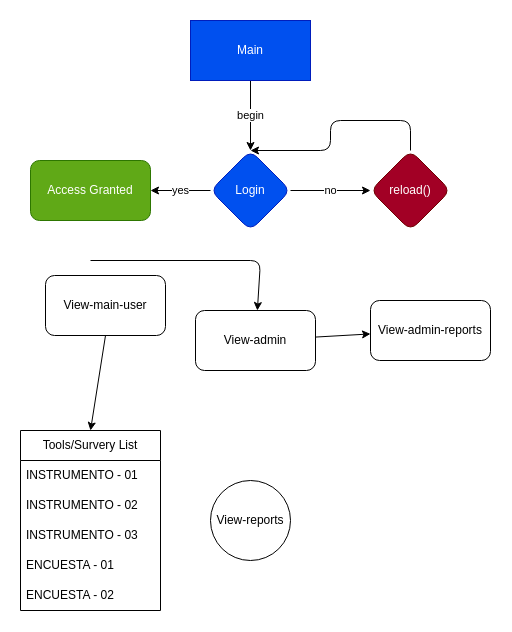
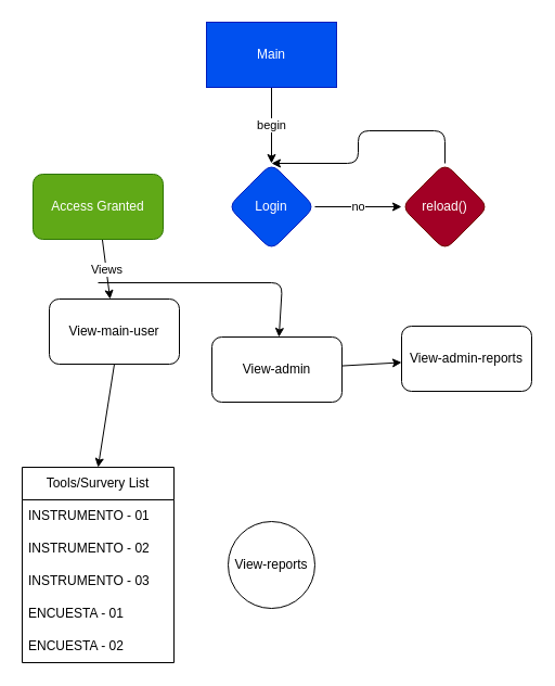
- <mxCell id="4" value="yes" style="edgeStyle=none;html=1;" edge="1" parent="1" source="6" target="8"><mxGeometry relative="1" as="geometry" /></mxCell>
+ <mxCell id="7" value="Views" style="edgeStyle=none;html=1;" edge="1" parent="1" source="8" target="10"><mxGeometry relative="1" as="geometry" /></mxCell>
